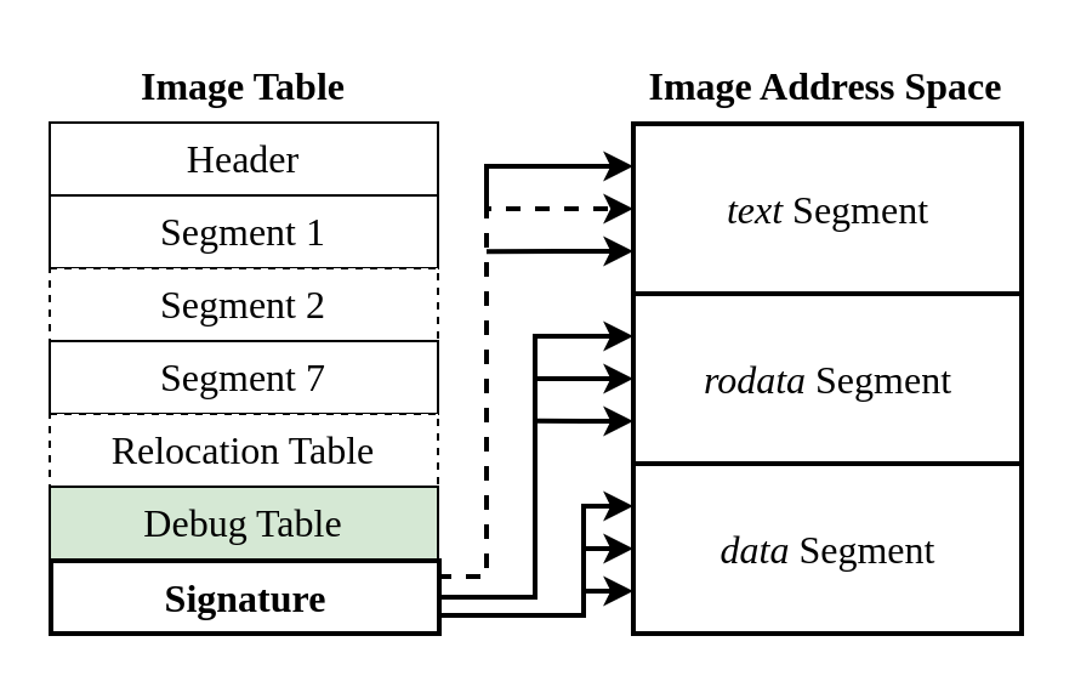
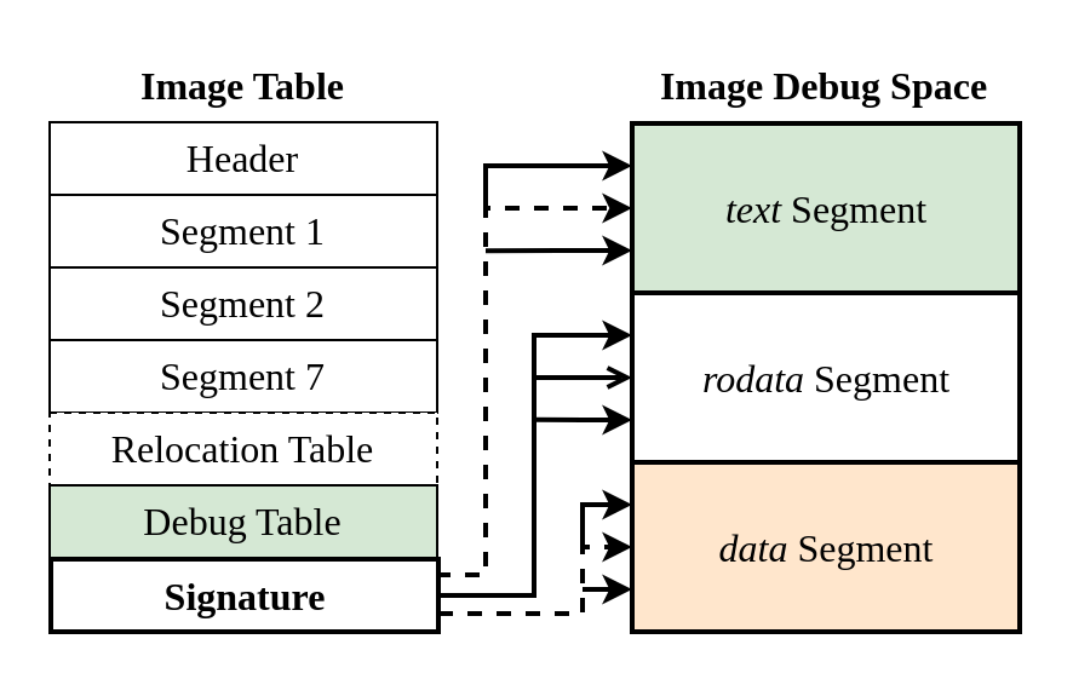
- <mxCell id="17" value="&lt;b&gt;Image Address Space&lt;/b&gt;" style="text;html=1;strokeColor=none;fillColor=none;align=center;verticalAlign=middle;whiteSpace=wrap;rounded=0;fontFamily=LMRoman10-Regular;fontSize=16;fontColor=default;" parent="1" vertex="1"><mxGeometry x="260" y="20" width="160" height="30" as="geometry" /></mxCell>
+ <mxCell id="17" value="&lt;b&gt;Image Debug Space&lt;/b&gt;" style="text;html=1;strokeColor=none;fillColor=none;align=center;verticalAlign=middle;whiteSpace=wrap;rounded=0;fontFamily=LMRoman10-Regular;fontSize=16;fontColor=default;" parent="1" vertex="1"><mxGeometry x="260" y="20" width="160" height="30" as="geometry" /></mxCell>
- <mxCell id="4" value="&lt;font style=&quot;font-size: 16px;&quot; face=&quot;LMRoman10-Regular&quot;&gt;&lt;i&gt;text&lt;/i&gt; Segment&lt;/font&gt;" style="rounded=0;whiteSpace=wrap;html=1;strokeWidth=2;" parent="1" vertex="1"><mxGeometry x="260.5" y="50.5" width="160" height="70" as="geometry" /></mxCell>
+ <mxCell id="4" value="&lt;font style=&quot;font-size: 16px;&quot; face=&quot;LMRoman10-Regular&quot;&gt;&lt;i&gt;text&lt;/i&gt; Segment&lt;/font&gt;" style="rounded=0;whiteSpace=wrap;html=1;strokeWidth=2;fillColor=#d5e8d4;" parent="1" vertex="1"><mxGeometry x="260.5" y="50.5" width="160" height="70" as="geometry" /></mxCell>
- <mxCell id="13" value="&lt;span style=&quot;font-family: LMRoman10-Regular; font-size: 16px;&quot;&gt;Segment&lt;/span&gt;&lt;font style=&quot;font-size: 16px;&quot; face=&quot;LMRoman10-Regular&quot;&gt;&amp;nbsp;2&lt;/font&gt;" style="rounded=0;whiteSpace=wrap;html=1;dashed=1;" parent="1" vertex="1"><mxGeometry x="20" y="110" width="160" height="30" as="geometry" /></mxCell>
+ <mxCell id="13" value="&lt;span style=&quot;font-family: LMRoman10-Regular; font-size: 16px;&quot;&gt;Segment&lt;/span&gt;&lt;font style=&quot;font-size: 16px;&quot; face=&quot;LMRoman10-Regular&quot;&gt;&amp;nbsp;2&lt;/font&gt;" style="rounded=0;whiteSpace=wrap;html=1;" parent="1" vertex="1"><mxGeometry x="20" y="110" width="160" height="30" as="geometry" /></mxCell>
- <mxCell id="20" style="edgeStyle=orthogonalEdgeStyle;rounded=0;orthogonalLoop=1;jettySize=auto;html=1;exitX=1;exitY=0.5;exitDx=0;exitDy=0;entryX=0;entryY=0.5;entryDx=0;entryDy=0;strokeWidth=2;" parent="1" source="22" target="7" edge="1"><mxGeometry relative="1" as="geometry"><Array as="points"><mxPoint x="220" y="245" /><mxPoint x="220" y="155" /></Array></mxGeometry></mxCell>
+ <mxCell id="20" style="edgeStyle=orthogonalEdgeStyle;rounded=0;orthogonalLoop=1;jettySize=auto;html=1;exitX=1;exitY=0.5;exitDx=0;exitDy=0;entryX=0;entryY=0.5;entryDx=0;entryDy=0;strokeWidth=2;endArrow=open;" parent="1" source="22" target="7" edge="1"><mxGeometry relative="1" as="geometry"><Array as="points"><mxPoint x="220" y="245" /><mxPoint x="220" y="155" /></Array></mxGeometry></mxCell>
- <mxCell id="10" value="&lt;font style=&quot;font-size: 16px;&quot; face=&quot;LMRoman10-Regular&quot;&gt;&lt;i&gt;data&lt;/i&gt; Segment&lt;/font&gt;" style="rounded=0;whiteSpace=wrap;html=1;strokeWidth=2;" parent="1" vertex="1"><mxGeometry x="260.5" y="190.5" width="160" height="70" as="geometry" /></mxCell>
+ <mxCell id="10" value="&lt;font style=&quot;font-size: 16px;&quot; face=&quot;LMRoman10-Regular&quot;&gt;&lt;i&gt;data&lt;/i&gt; Segment&lt;/font&gt;" style="rounded=0;whiteSpace=wrap;html=1;strokeWidth=2;fillColor=#ffe6cc;" parent="1" vertex="1"><mxGeometry x="260.5" y="190.5" width="160" height="70" as="geometry" /></mxCell>
- <mxCell id="21" style="edgeStyle=orthogonalEdgeStyle;rounded=0;orthogonalLoop=1;jettySize=auto;html=1;exitX=1;exitY=0.75;exitDx=0;exitDy=0;entryX=0;entryY=0.5;entryDx=0;entryDy=0;strokeWidth=2;" parent="1" source="22" target="10" edge="1"><mxGeometry relative="1" as="geometry"><Array as="points"><mxPoint x="240" y="253" /><mxPoint x="240" y="225" /></Array></mxGeometry></mxCell>
+ <mxCell id="21" style="edgeStyle=orthogonalEdgeStyle;rounded=0;orthogonalLoop=1;jettySize=auto;html=1;exitX=1;exitY=0.75;exitDx=0;exitDy=0;entryX=0;entryY=0.5;entryDx=0;entryDy=0;strokeWidth=2;dashed=1;" parent="1" source="22" target="10" edge="1"><mxGeometry relative="1" as="geometry"><Array as="points"><mxPoint x="240" y="253" /><mxPoint x="240" y="225" /></Array></mxGeometry></mxCell>
